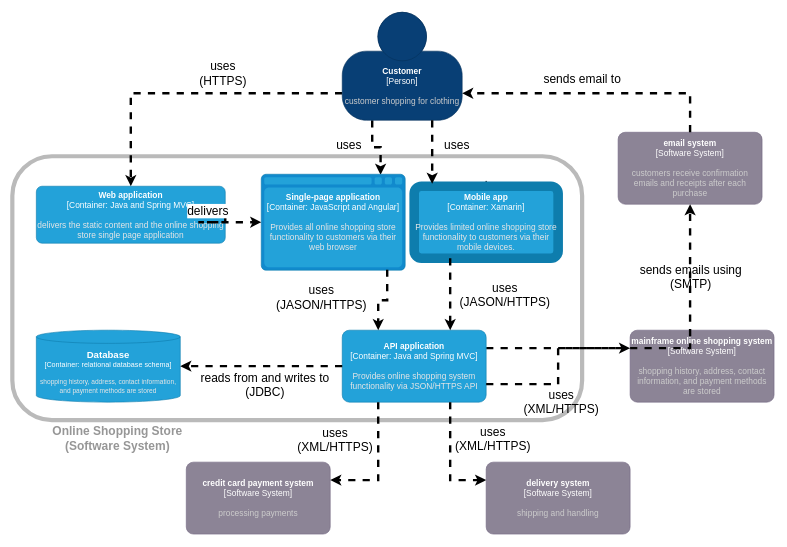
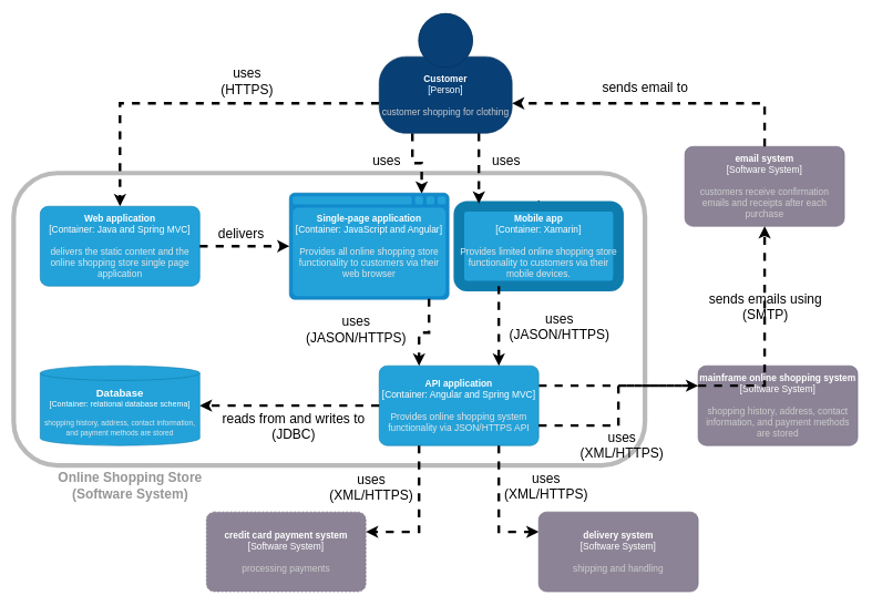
- <mxCell id="14" value="&lt;font style=&quot;font-size: 14px;&quot;&gt;&lt;b style=&quot;font-size: 14px;&quot;&gt;Web application&lt;/b&gt;&lt;/font&gt;&lt;div style=&quot;font-size: 14px;&quot;&gt;[Container: Java and Spring MVC]&lt;/div&gt;&lt;br style=&quot;font-size: 14px;&quot;&gt;&lt;div style=&quot;font-size: 14px;&quot;&gt;&lt;font style=&quot;font-size: 14px;&quot;&gt;&lt;font color=&quot;#E6E6E6&quot; style=&quot;font-size: 14px;&quot;&gt;delivers the static content and the online shopping store single page application&lt;/font&gt;&lt;/font&gt;&lt;/div&gt;" style="rounded=1;whiteSpace=wrap;html=1;fontSize=14;labelBackgroundColor=none;fillColor=#23A2D9;fontColor=#ffffff;align=center;arcSize=10;strokeColor=#0E7DAD;metaEdit=1;resizable=0;points=[[0.25,0,0],[0.5,0,0],[0.75,0,0],[1,0.25,0],[1,0.5,0],[1,0.75,0],[0.75,1,0],[0.5,1,0],[0.25,1,0],[0,0.75,0],[0,0.5,0],[0,0.25,0]];" vertex="1" parent="1"><mxGeometry x="60" y="310" width="315" height="95" as="geometry" /></mxCell>
+ <mxCell id="14" value="&lt;font style=&quot;font-size: 14px;&quot;&gt;&lt;b style=&quot;font-size: 14px;&quot;&gt;Web application&lt;/b&gt;&lt;/font&gt;&lt;div style=&quot;font-size: 14px;&quot;&gt;[Container: Java and Spring MVC]&lt;/div&gt;&lt;br style=&quot;font-size: 14px;&quot;&gt;&lt;div style=&quot;font-size: 14px;&quot;&gt;&lt;font style=&quot;font-size: 14px;&quot;&gt;&lt;font color=&quot;#E6E6E6&quot; style=&quot;font-size: 14px;&quot;&gt;delivers the static content and the online shopping store single page application&lt;/font&gt;&lt;/font&gt;&lt;/div&gt;" style="rounded=1;whiteSpace=wrap;html=1;fontSize=14;labelBackgroundColor=none;fillColor=#23A2D9;fontColor=#ffffff;align=center;arcSize=10;strokeColor=#0E7DAD;metaEdit=1;resizable=0;points=[[0.25,0,0],[0.5,0,0],[0.75,0,0],[1,0.25,0],[1,0.5,0],[1,0.75,0],[0.75,1,0],[0.5,1,0],[0.25,1,0],[0,0.75,0],[0,0.5,0],[0,0.25,0]];" vertex="1" parent="1"><mxGeometry x="60" y="310" width="240" height="120" as="geometry" /></mxCell>
- <mxCell id="13" value="&lt;font style=&quot;font-size: 14px;&quot;&gt;&lt;b style=&quot;font-size: 14px;&quot;&gt;API application&lt;/b&gt;&lt;/font&gt;&lt;div style=&quot;font-size: 14px;&quot;&gt;[Container: Java and Spring MVC]&lt;/div&gt;&lt;br style=&quot;font-size: 14px;&quot;&gt;&lt;div style=&quot;font-size: 14px;&quot;&gt;&lt;font style=&quot;font-size: 14px;&quot;&gt;&lt;font color=&quot;#E6E6E6&quot; style=&quot;font-size: 14px;&quot;&gt;Provides online shopping system functionality via JSON/HTTPS API&lt;/font&gt;&lt;/font&gt;&lt;/div&gt;" style="rounded=1;whiteSpace=wrap;html=1;fontSize=14;labelBackgroundColor=none;fillColor=#23A2D9;fontColor=#ffffff;align=center;arcSize=10;strokeColor=#0E7DAD;metaEdit=1;resizable=0;points=[[0.25,0,0],[0.5,0,0],[0.75,0,0],[1,0.25,0],[1,0.5,0],[1,0.75,0],[0.75,1,0],[0.5,1,0],[0.25,1,0],[0,0.75,0],[0,0.5,0],[0,0.25,0]];" vertex="1" parent="1"><mxGeometry x="570" y="550" width="240" height="120" as="geometry" /></mxCell>
+ <mxCell id="13" value="&lt;font style=&quot;font-size: 14px;&quot;&gt;&lt;b style=&quot;font-size: 14px;&quot;&gt;API application&lt;/b&gt;&lt;/font&gt;&lt;div style=&quot;font-size: 14px;&quot;&gt;[Container: Angular and Spring MVC]&lt;/div&gt;&lt;br style=&quot;font-size: 14px;&quot;&gt;&lt;div style=&quot;font-size: 14px;&quot;&gt;&lt;font style=&quot;font-size: 14px;&quot;&gt;&lt;font color=&quot;#E6E6E6&quot; style=&quot;font-size: 14px;&quot;&gt;Provides online shopping system functionality via JSON/HTTPS API&lt;/font&gt;&lt;/font&gt;&lt;/div&gt;" style="rounded=1;whiteSpace=wrap;html=1;fontSize=14;labelBackgroundColor=none;fillColor=#23A2D9;fontColor=#ffffff;align=center;arcSize=10;strokeColor=#0E7DAD;metaEdit=1;resizable=0;points=[[0.25,0,0],[0.5,0,0],[0.75,0,0],[1,0.25,0],[1,0.5,0],[1,0.75,0],[0.75,1,0],[0.5,1,0],[0.25,1,0],[0,0.75,0],[0,0.5,0],[0,0.25,0]];" vertex="1" parent="1"><mxGeometry x="570" y="550" width="240" height="120" as="geometry" /></mxCell>
- <mxCell id="5" value="&lt;font style=&quot;font-size: 14px;&quot;&gt;&lt;b style=&quot;font-size: 14px;&quot;&gt;credit card payment system&lt;/b&gt;&lt;/font&gt;&lt;div style=&quot;font-size: 14px;&quot;&gt;[Software System]&lt;/div&gt;&lt;br style=&quot;font-size: 14px;&quot;&gt;&lt;div style=&quot;font-size: 14px;&quot;&gt;&lt;font style=&quot;font-size: 14px;&quot;&gt;&lt;font color=&quot;#cccccc&quot; style=&quot;font-size: 14px;&quot;&gt;processing payments&lt;/font&gt;&lt;/font&gt;&lt;/div&gt;" style="rounded=1;whiteSpace=wrap;html=1;labelBackgroundColor=none;fillColor=#8C8496;fontColor=#ffffff;align=center;arcSize=10;strokeColor=#736782;metaEdit=1;resizable=0;points=[[0.25,0,0],[0.5,0,0],[0.75,0,0],[1,0.25,0],[1,0.5,0],[1,0.75,0],[0.75,1,0],[0.5,1,0],[0.25,1,0],[0,0.75,0],[0,0.5,0],[0,0.25,0]];fontSize=14;" vertex="1" parent="1"><mxGeometry x="310" y="770" width="240" height="120" as="geometry" /></mxCell>
+ <mxCell id="5" value="&lt;font style=&quot;font-size: 14px;&quot;&gt;&lt;b style=&quot;font-size: 14px;&quot;&gt;credit card payment system&lt;/b&gt;&lt;/font&gt;&lt;div style=&quot;font-size: 14px;&quot;&gt;[Software System]&lt;/div&gt;&lt;br style=&quot;font-size: 14px;&quot;&gt;&lt;div style=&quot;font-size: 14px;&quot;&gt;&lt;font style=&quot;font-size: 14px;&quot;&gt;&lt;font color=&quot;#cccccc&quot; style=&quot;font-size: 14px;&quot;&gt;processing payments&lt;/font&gt;&lt;/font&gt;&lt;/div&gt;" style="rounded=1;whiteSpace=wrap;html=1;labelBackgroundColor=none;fillColor=#8C8496;fontColor=#ffffff;align=center;arcSize=10;strokeColor=#736782;metaEdit=1;resizable=0;points=[[0.25,0,0],[0.5,0,0],[0.75,0,0],[1,0.25,0],[1,0.5,0],[1,0.75,0],[0.75,1,0],[0.5,1,0],[0.25,1,0],[0,0.75,0],[0,0.5,0],[0,0.25,0]];fontSize=14;dashed=1;" vertex="1" parent="1"><mxGeometry x="310" y="770" width="240" height="120" as="geometry" /></mxCell>
